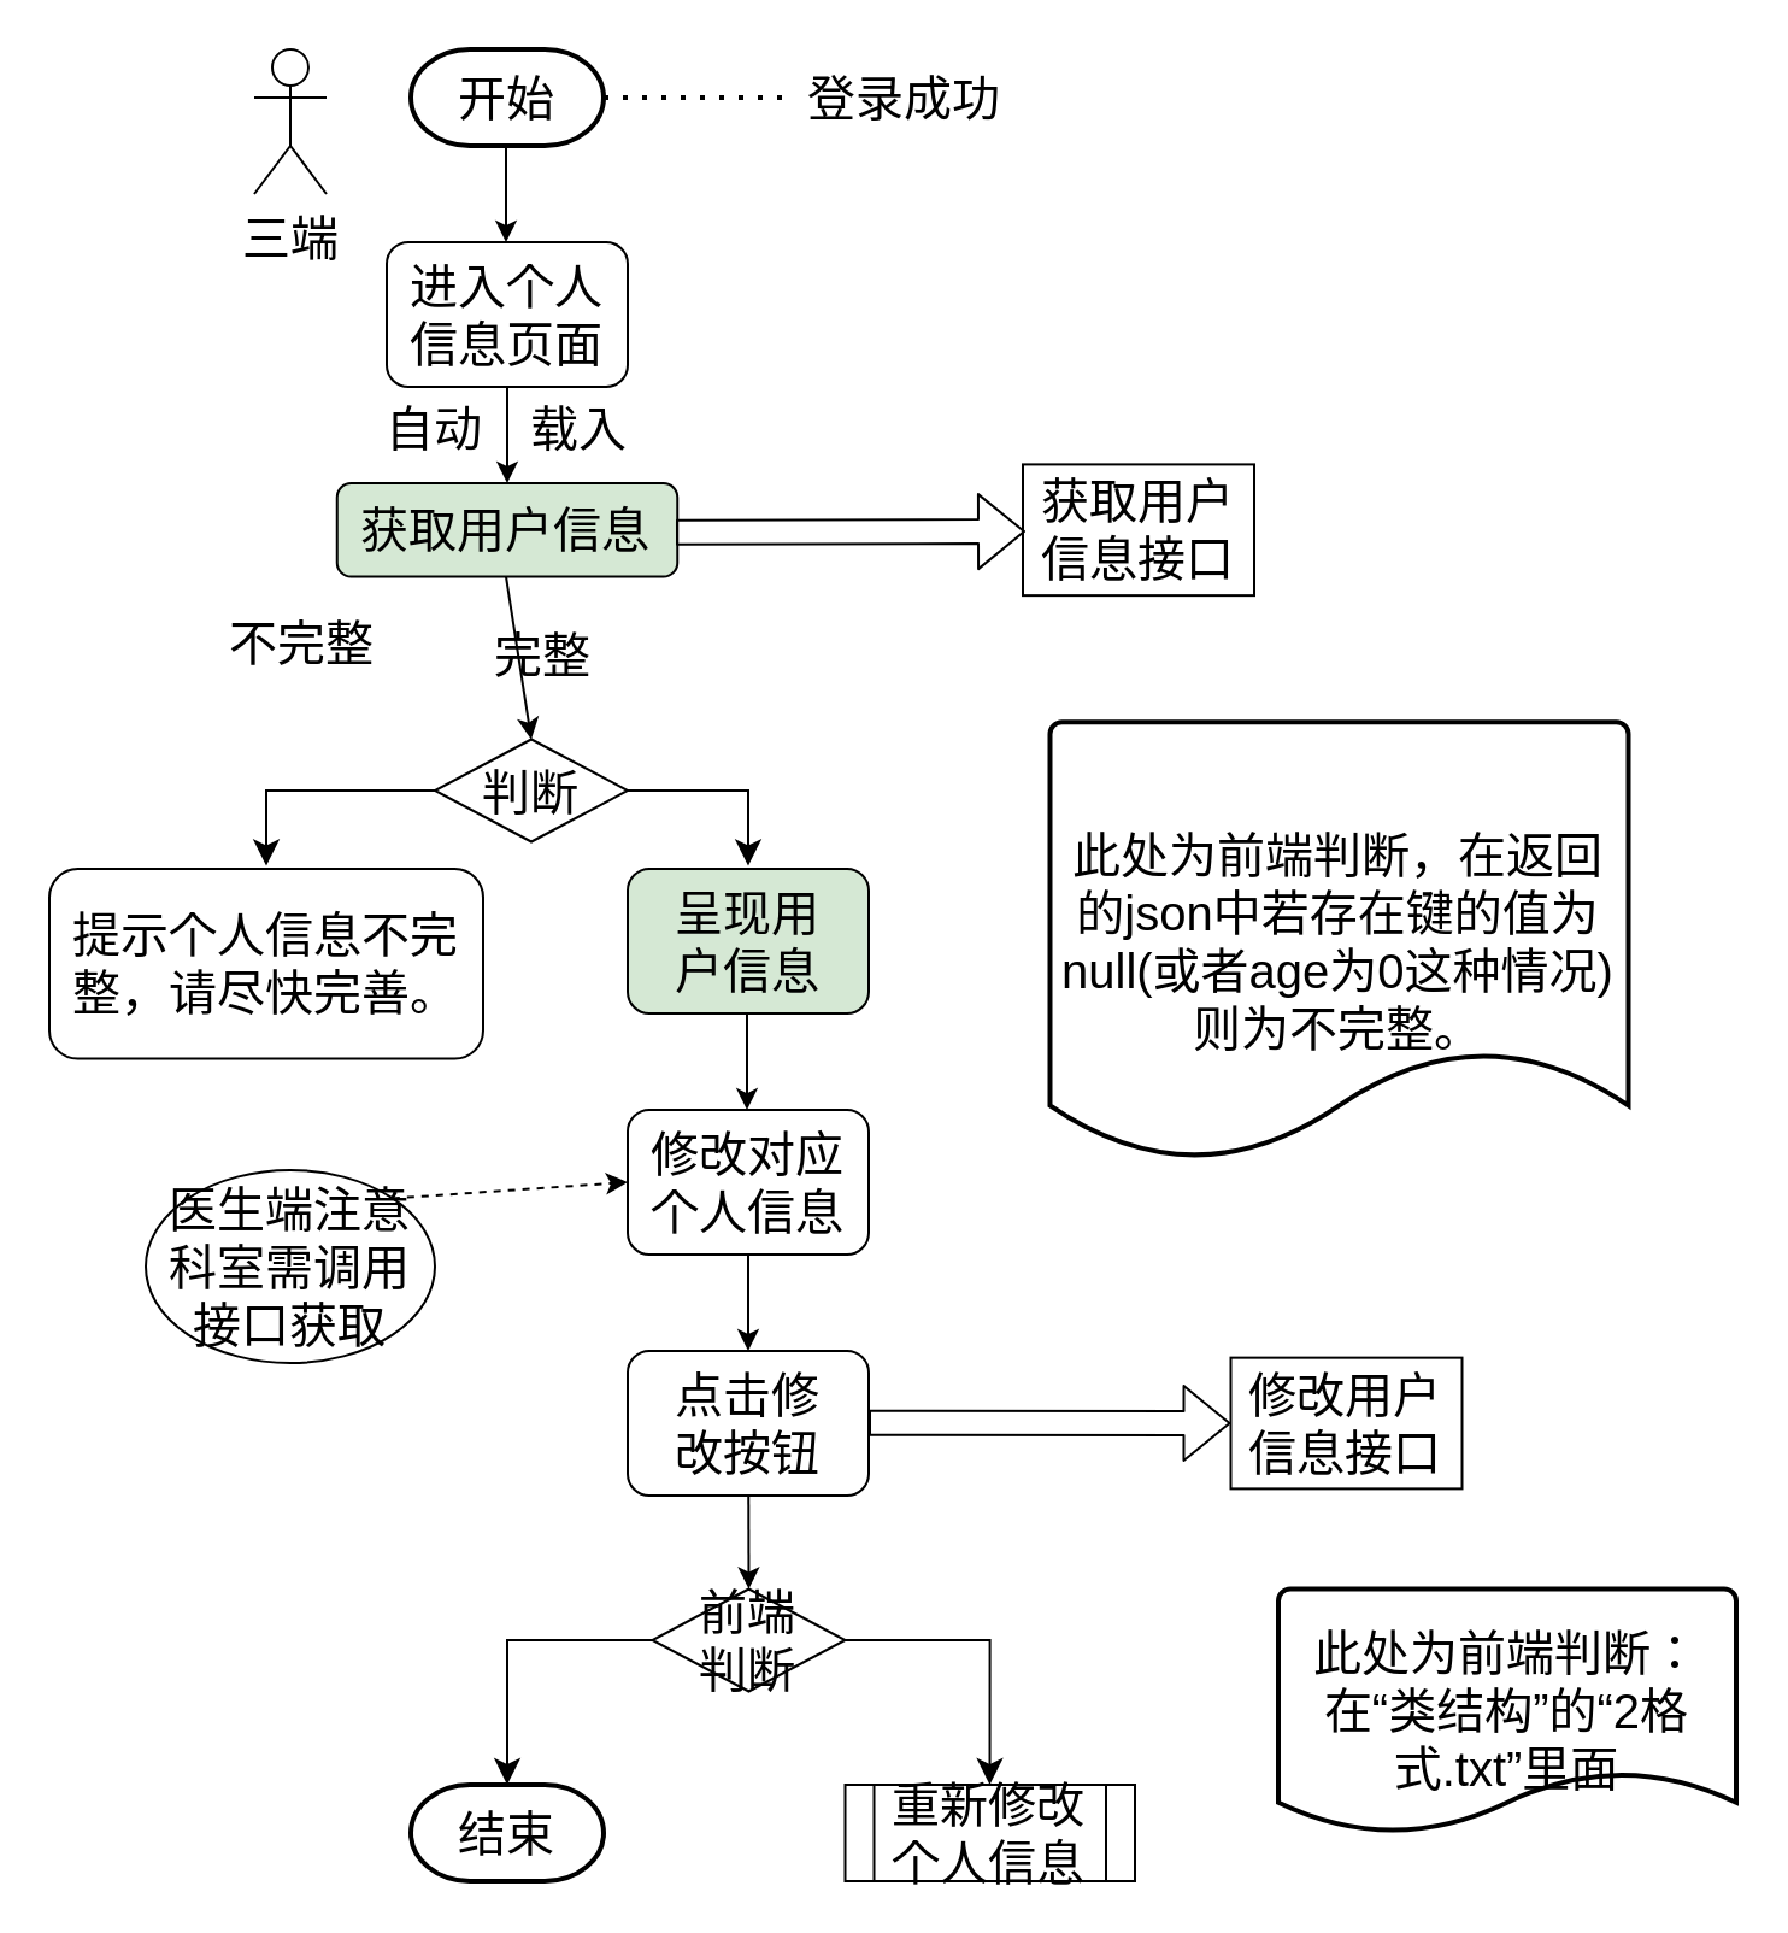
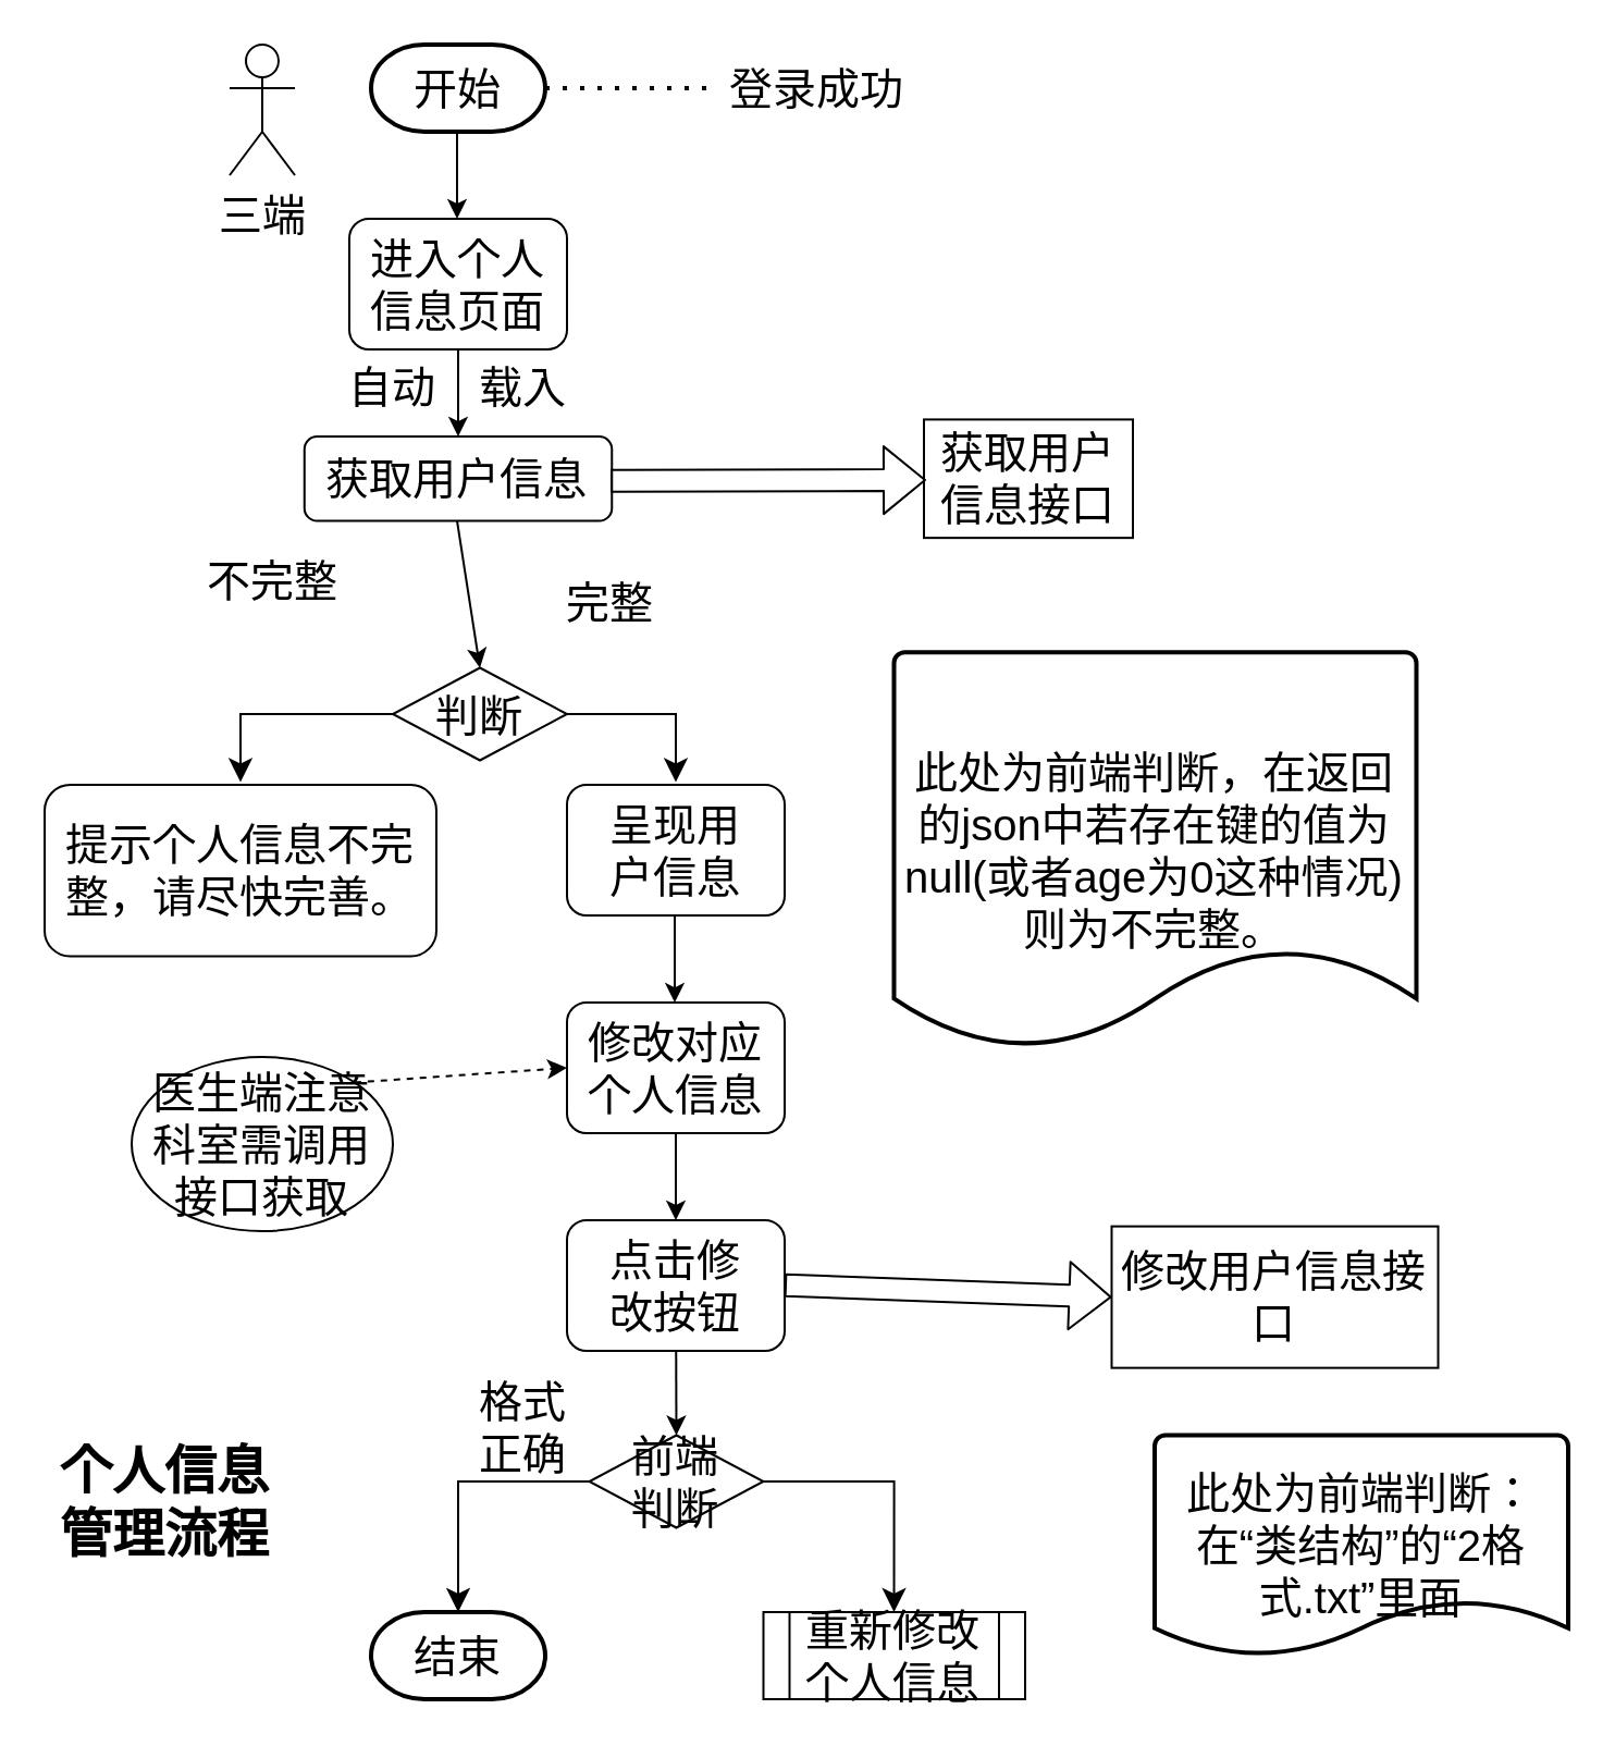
- <mxCell id="20" value="获取用户信息" style="rounded=1;whiteSpace=wrap;html=1;fontSize=20;fillColor=#d5e8d4;" parent="1" vertex="1"><mxGeometry x="139.38" y="200.01" width="141.25" height="38.75" as="geometry" /></mxCell>
+ <mxCell id="20" value="获取用户信息" style="rounded=1;whiteSpace=wrap;html=1;fontSize=20;" parent="1" vertex="1"><mxGeometry x="139.38" y="200.01" width="141.25" height="38.75" as="geometry" /></mxCell>
- <mxCell id="26" value="完整" style="text;html=1;strokeColor=none;fillColor=none;align=center;verticalAlign=middle;whiteSpace=wrap;rounded=0;fontSize=20;" parent="1" vertex="1"><mxGeometry x="195" y="255.63" width="60" height="30" as="geometry" /></mxCell>
+ <mxCell id="26" value="完整" style="text;html=1;strokeColor=none;fillColor=none;align=center;verticalAlign=middle;whiteSpace=wrap;rounded=0;fontSize=20;" parent="1" vertex="1"><mxGeometry x="250" y="260.63" width="60" height="30" as="geometry" /></mxCell>
- <mxCell id="30" value="呈现用&lt;br&gt;户信息" style="rounded=1;whiteSpace=wrap;html=1;fontSize=20;fillColor=#d5e8d4;" parent="1" vertex="1"><mxGeometry x="260" y="360.01" width="100" height="60" as="geometry" /></mxCell>
+ <mxCell id="30" value="呈现用&lt;br&gt;户信息" style="rounded=1;whiteSpace=wrap;html=1;fontSize=20;" parent="1" vertex="1"><mxGeometry x="260" y="360.01" width="100" height="60" as="geometry" /></mxCell>
- <mxCell id="28" value="此处为前端判断，在返回的json中若存在键的值为null(或者age为0这种情况)则为不完整。" style="strokeWidth=2;html=1;shape=mxgraph.flowchart.document2;whiteSpace=wrap;size=0.25;fontSize=20;" parent="1" vertex="1"><mxGeometry x="435.25" y="299.07" width="240" height="181.87" as="geometry" /></mxCell>
+ <mxCell id="28" value="此处为前端判断，在返回的json中若存在键的值为null(或者age为0这种情况)则为不完整。" style="strokeWidth=2;html=1;shape=mxgraph.flowchart.document2;whiteSpace=wrap;size=0.25;fontSize=20;" parent="1" vertex="1"><mxGeometry x="410.25" y="299.07" width="240" height="181.87" as="geometry" /></mxCell>
- <mxCell id="36" value="&lt;font style=&quot;font-size: 20px;&quot;&gt;修改用户信息接口&lt;/font&gt;" style="rounded=0;whiteSpace=wrap;html=1;fillColor=none;" parent="1" vertex="1"><mxGeometry x="510.25" y="562.82" width="96" height="54.37" as="geometry" /></mxCell>
+ <mxCell id="36" value="&lt;font style=&quot;font-size: 20px;&quot;&gt;修改用户信息接口&lt;/font&gt;" style="rounded=0;whiteSpace=wrap;html=1;fillColor=none;" parent="1" vertex="1"><mxGeometry x="510.25" y="562.82" width="150" height="65" as="geometry" /></mxCell>
+ <mxCell id="14" value="格式正确" style="text;html=1;strokeColor=none;fillColor=none;align=center;verticalAlign=middle;whiteSpace=wrap;rounded=0;fontSize=20;" parent="1" vertex="1"><mxGeometry x="210" y="630" width="60" height="50" as="geometry" /></mxCell>
+ <mxCell id="17" value="个人信息&lt;br&gt;管理流程" style="text;strokeColor=none;fillColor=none;html=1;fontSize=24;fontStyle=1;verticalAlign=middle;align=center;" parent="1" vertex="1"><mxGeometry x="25" y="670" width="100" height="40" as="geometry" /></mxCell>
